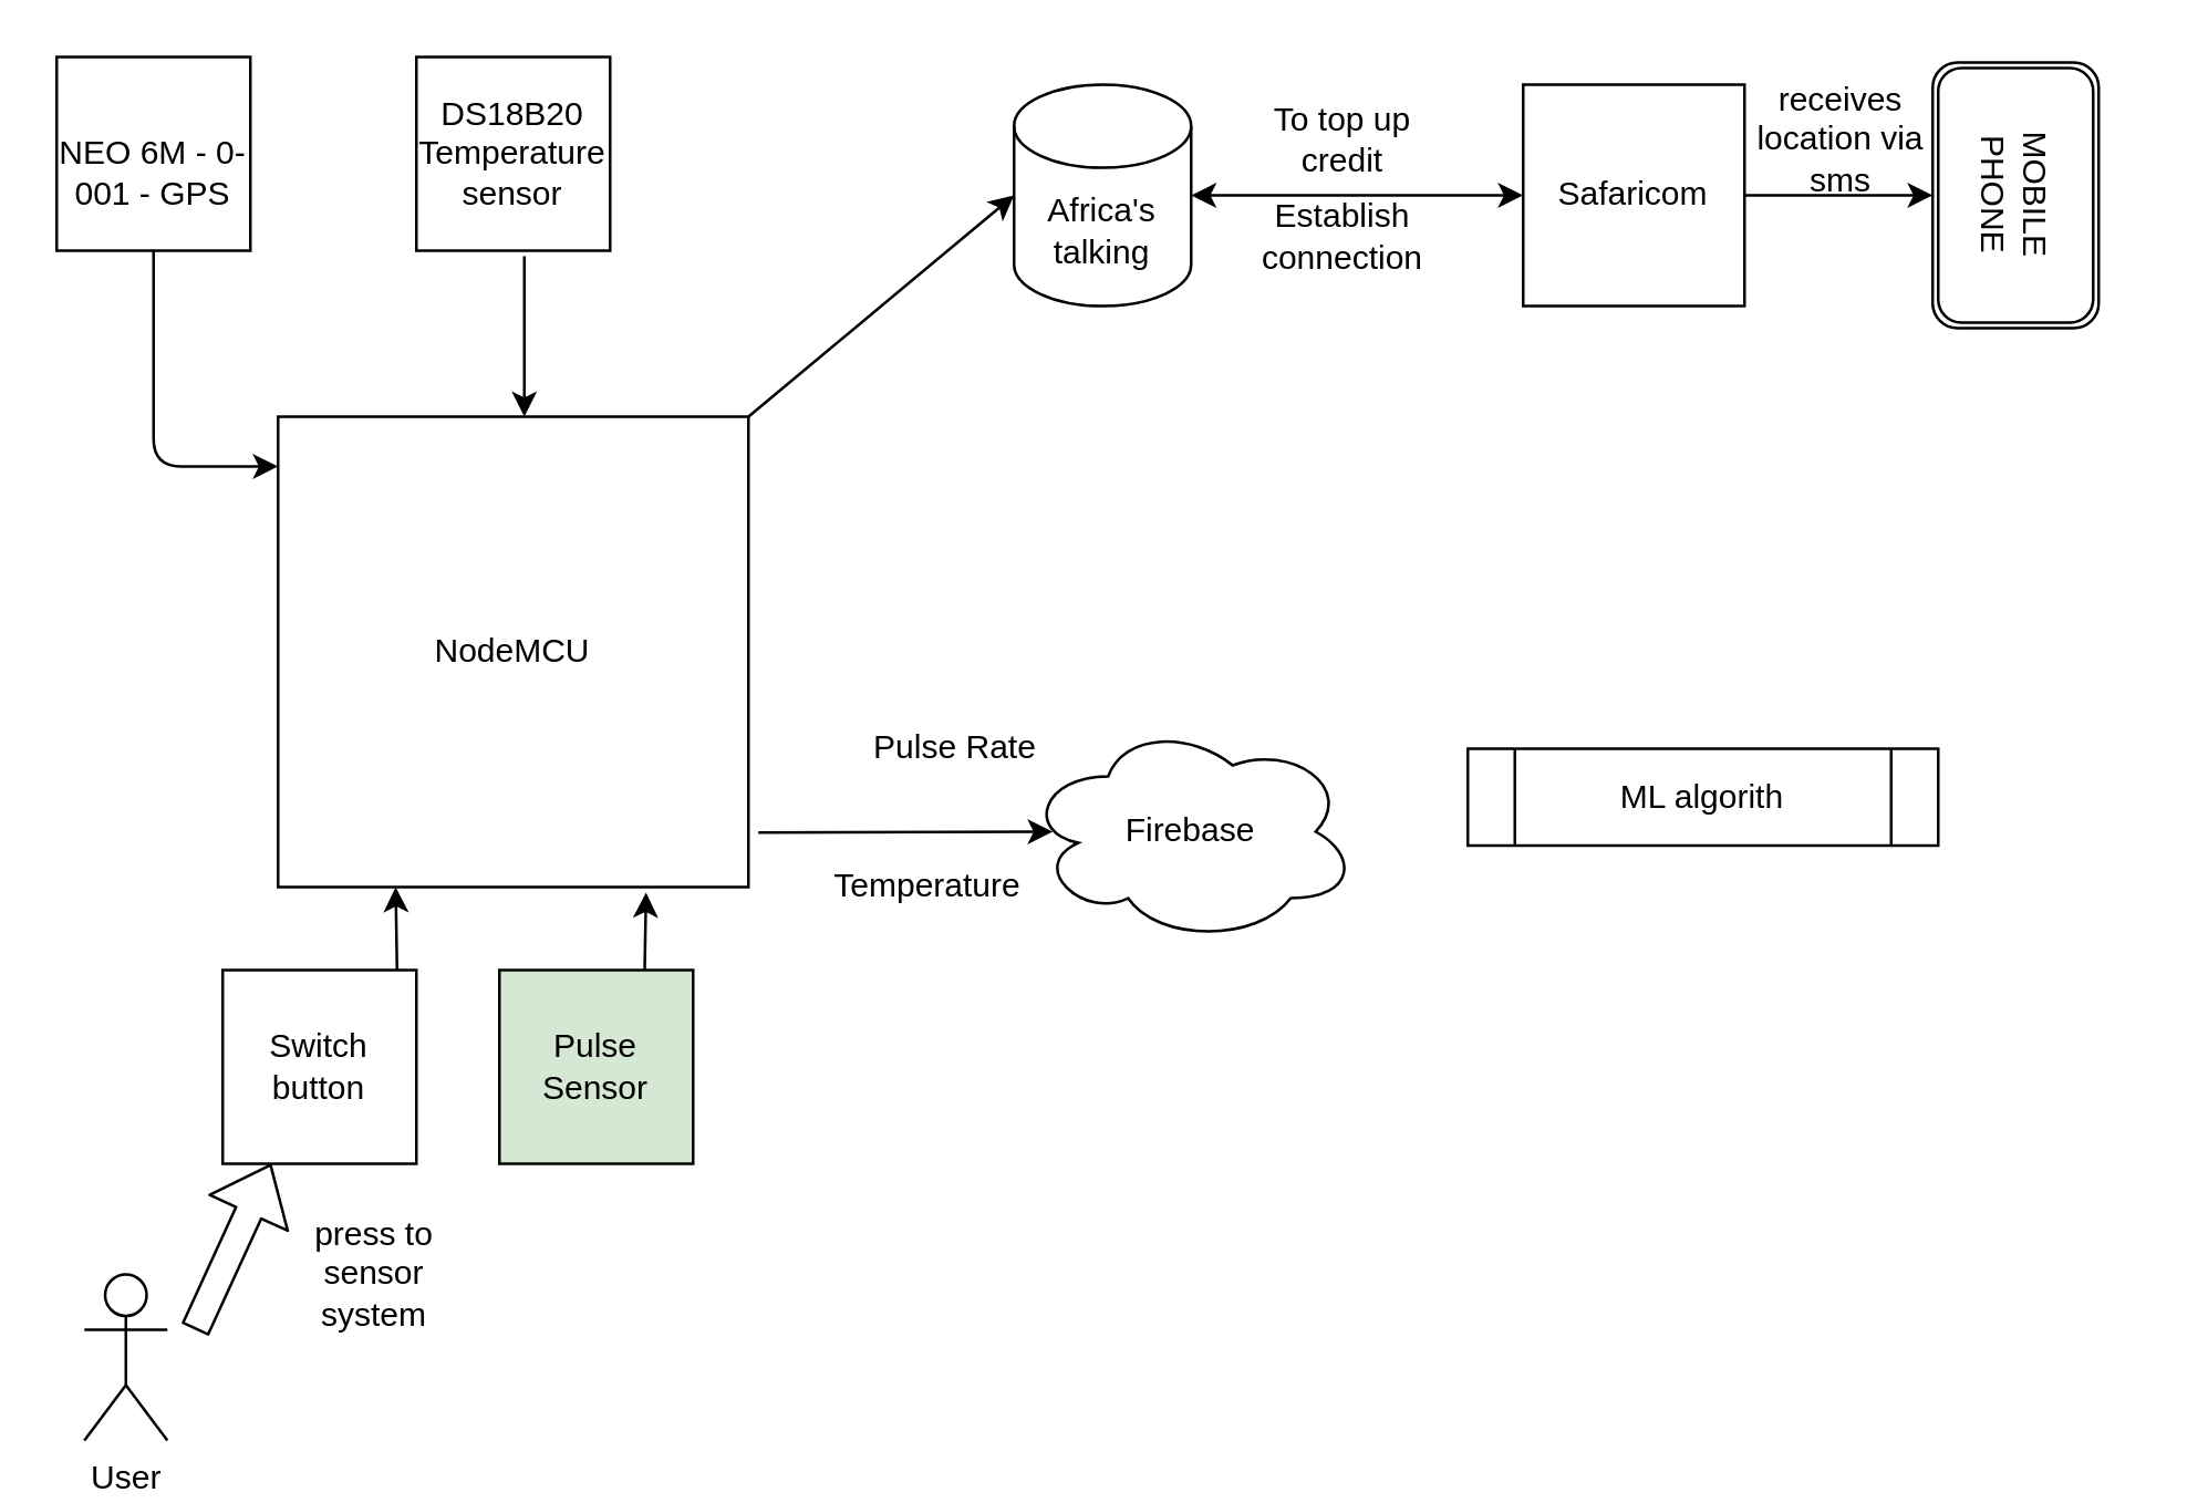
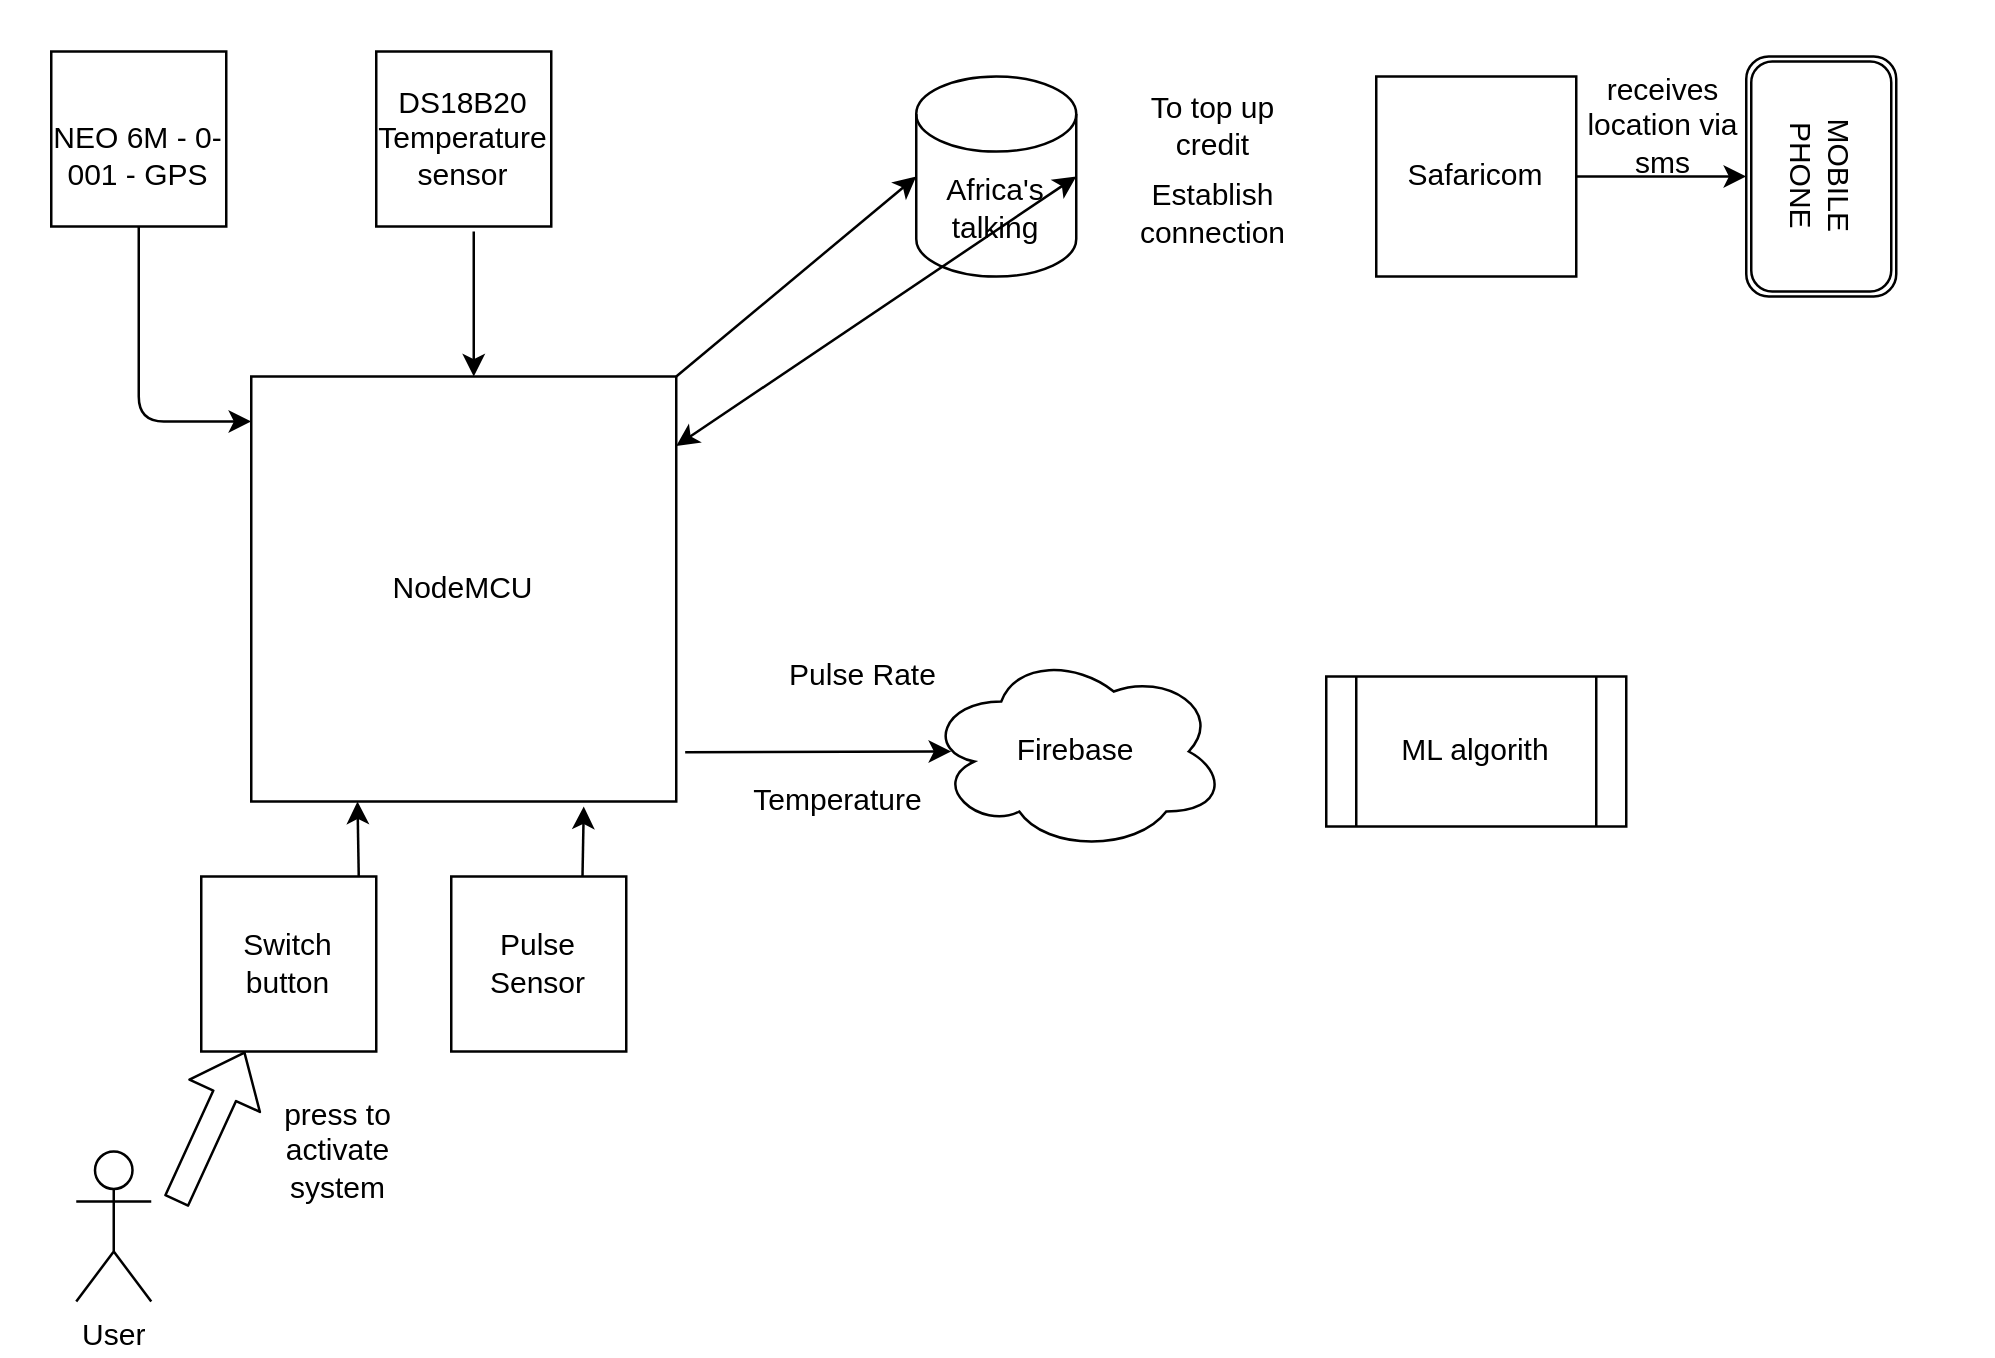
- <mxCell id="15" value="" style="endArrow=classic;startArrow=classic;html=1;exitX=1;exitY=0.5;exitDx=0;exitDy=0;exitPerimeter=0;entryX=0;entryY=0.5;entryDx=0;entryDy=0;" edge="1" parent="1" source="2" target="5"><mxGeometry width="50" height="50" relative="1" as="geometry"><mxPoint x="500" y="90" as="sourcePoint" /><mxPoint x="550" y="40" as="targetPoint" /></mxGeometry></mxCell>
+ <mxCell id="15" value="" style="endArrow=classic;startArrow=classic;html=1;exitX=1;exitY=0.5;exitDx=0;exitDy=0;exitPerimeter=0;" edge="1" parent="1" source="2" target="6"><mxGeometry width="50" height="50" relative="1" as="geometry"><mxPoint x="500" y="90" as="sourcePoint" /><mxPoint x="550" y="40" as="targetPoint" /></mxGeometry></mxCell>
- <mxCell id="19" value="ML algorith" style="shape=process;whiteSpace=wrap;html=1;backgroundOutline=1;" vertex="1" parent="1"><mxGeometry x="530" y="270" width="170" height="35" as="geometry" /></mxCell>
+ <mxCell id="19" value="ML algorith" style="shape=process;whiteSpace=wrap;html=1;backgroundOutline=1;" vertex="1" parent="1"><mxGeometry x="530" y="270" width="120" height="60" as="geometry" /></mxCell>
- <mxCell id="21" value="Pulse Sensor" style="whiteSpace=wrap;html=1;aspect=fixed;fillColor=#d5e8d4;" vertex="1" parent="1"><mxGeometry x="180" y="350" width="70" height="70" as="geometry" /></mxCell>
+ <mxCell id="21" value="Pulse Sensor" style="whiteSpace=wrap;html=1;aspect=fixed;" vertex="1" parent="1"><mxGeometry x="180" y="350" width="70" height="70" as="geometry" /></mxCell>
- <mxCell id="27" value="press to sensor system" style="text;html=1;strokeColor=none;fillColor=none;align=center;verticalAlign=middle;whiteSpace=wrap;rounded=0;" vertex="1" parent="1"><mxGeometry x="100" y="450" width="70" height="20" as="geometry" /></mxCell>
+ <mxCell id="27" value="press to activate system" style="text;html=1;strokeColor=none;fillColor=none;align=center;verticalAlign=middle;whiteSpace=wrap;rounded=0;" vertex="1" parent="1"><mxGeometry x="100" y="450" width="70" height="20" as="geometry" /></mxCell>
